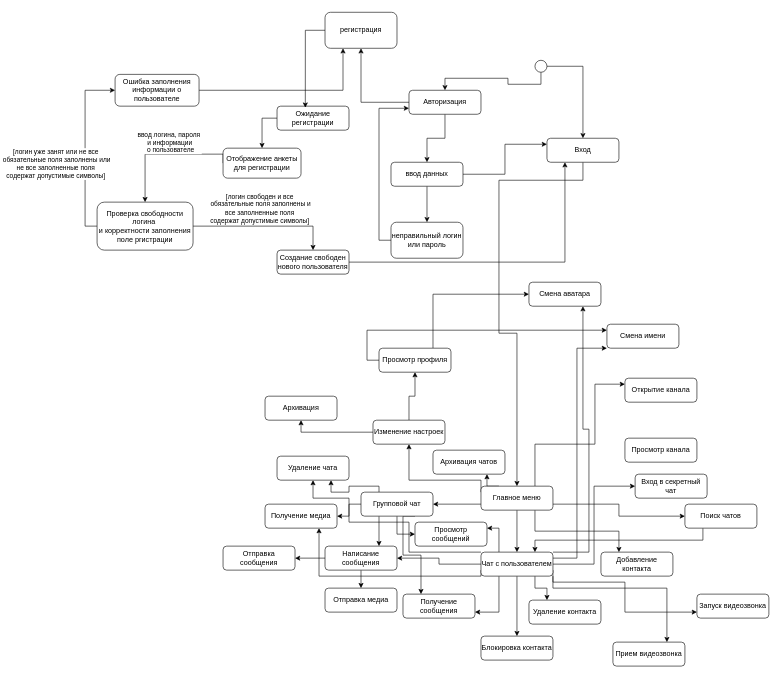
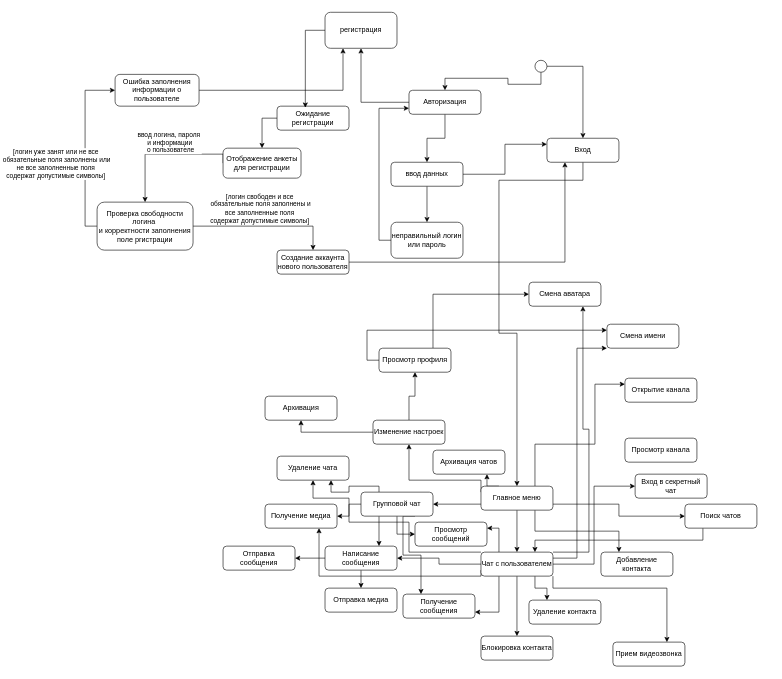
- <mxCell id="79" value="Создание свободен нового пользователя" style="rounded=1;whiteSpace=wrap;html=1;" vertex="1" parent="1"><mxGeometry x="320" y="416.5" width="120" height="40" as="geometry" /></mxCell>
+ <mxCell id="79" value="Создание аккаунта нового пользователя" style="rounded=1;whiteSpace=wrap;html=1;" vertex="1" parent="1"><mxGeometry x="320" y="416.5" width="120" height="40" as="geometry" /></mxCell>
- <mxCell id="35" style="edgeStyle=orthogonalEdgeStyle;rounded=0;orthogonalLoop=1;jettySize=auto;html=1;exitX=1;exitY=0.75;exitDx=0;exitDy=0;entryX=0;entryY=0.75;entryDx=0;entryDy=0;" edge="1" parent="1" source="37" target="61"><mxGeometry relative="1" as="geometry"><Array as="points"><mxPoint x="780" y="970" /><mxPoint x="900" y="970" /><mxPoint x="900" y="1020" /></Array></mxGeometry></mxCell>
- <mxCell id="61" value="Запуск видеозвонка" style="rounded=1;whiteSpace=wrap;html=1;" vertex="1" parent="1"><mxGeometry x="1020" y="990" width="120" height="40" as="geometry" /></mxCell>
